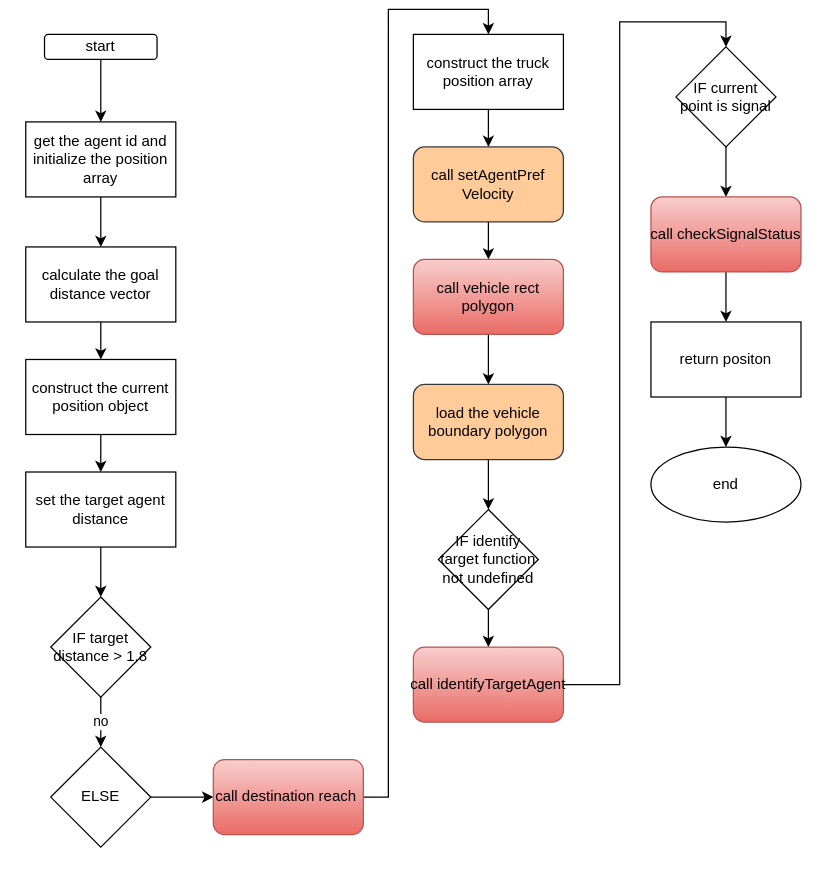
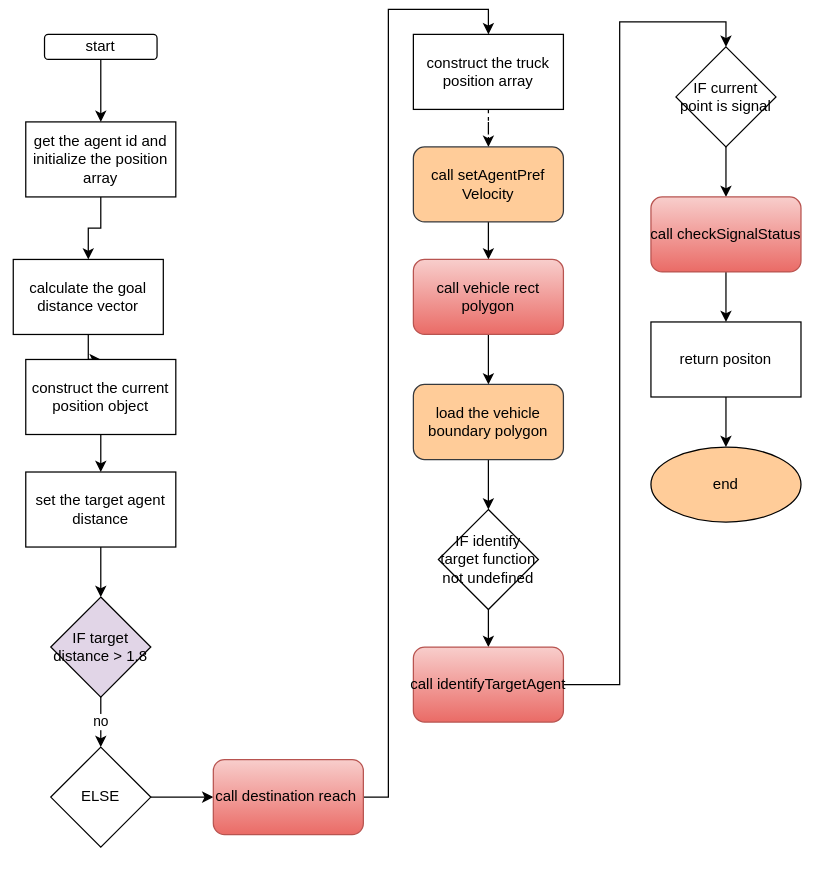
- <mxCell id="18" value="" style="edgeStyle=orthogonalEdgeStyle;rounded=0;orthogonalLoop=1;jettySize=auto;html=1;" edge="1" parent="1" source="19" target="21"><mxGeometry relative="1" as="geometry" /></mxCell>
+ <mxCell id="18" value="" style="edgeStyle=orthogonalEdgeStyle;rounded=0;orthogonalLoop=1;jettySize=auto;html=1;dashed=1;" edge="1" parent="1" source="19" target="21"><mxGeometry relative="1" as="geometry" /></mxCell>
- <mxCell id="3" value="calculate the goal distance vector" style="whiteSpace=wrap;html=1;rounded=0;" parent="1" vertex="1"><mxGeometry x="20" y="190" width="120" height="60" as="geometry" /></mxCell>
+ <mxCell id="3" value="calculate the goal distance vector" style="whiteSpace=wrap;html=1;rounded=0;" parent="1" vertex="1"><mxGeometry x="10" y="200" width="120" height="60" as="geometry" /></mxCell>
- <mxCell id="36" value="end" style="ellipse;whiteSpace=wrap;html=1;rounded=0;" vertex="1" parent="1"><mxGeometry x="520" y="350" width="120" height="60" as="geometry" /></mxCell>
+ <mxCell id="36" value="end" style="ellipse;whiteSpace=wrap;html=1;rounded=0;fillColor=#ffcc99;" vertex="1" parent="1"><mxGeometry x="520" y="350" width="120" height="60" as="geometry" /></mxCell>
- <mxCell id="5" value="IF target distance &amp;gt; 1.8" style="rhombus;whiteSpace=wrap;html=1;rounded=0;" parent="1" vertex="1"><mxGeometry x="40" y="470" width="80" height="80" as="geometry" /></mxCell>
+ <mxCell id="5" value="IF target distance &amp;gt; 1.8" style="rhombus;whiteSpace=wrap;html=1;rounded=0;fillColor=#e1d5e7;" parent="1" vertex="1"><mxGeometry x="40" y="470" width="80" height="80" as="geometry" /></mxCell>
